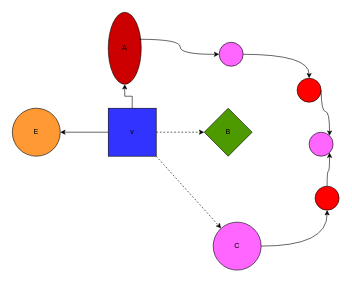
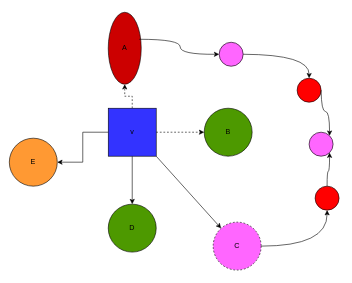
- <mxCell id="2" value="" style="edgeStyle=orthogonalEdgeStyle;rounded=0;orthogonalLoop=1;jettySize=auto;html=1;" edge="1" parent="1" source="6" target="7"><mxGeometry relative="1" as="geometry" /></mxCell>
+ <mxCell id="2" value="" style="edgeStyle=orthogonalEdgeStyle;rounded=0;orthogonalLoop=1;jettySize=auto;html=1;dashed=1;" edge="1" parent="1" source="6" target="7"><mxGeometry relative="1" as="geometry" /></mxCell>
- <mxCell id="10" value="E" style="ellipse;whiteSpace=wrap;html=1;aspect=fixed;fillColor=#FF9933;" vertex="1" parent="1"><mxGeometry x="20" y="180" width="80" height="80" as="geometry" /></mxCell>
+ <mxCell id="10" value="E" style="ellipse;whiteSpace=wrap;html=1;aspect=fixed;fillColor=#FF9933;" vertex="1" parent="1"><mxGeometry x="15" y="230" width="80" height="80" as="geometry" /></mxCell>
- <mxCell id="8" value="B" style="rhombus;whiteSpace=wrap;html=1;aspect=fixed;gradientColor=none;fillStyle=auto;fillColor=#4D9900;" vertex="1" parent="1"><mxGeometry x="340" y="180" width="80" height="80" as="geometry" /></mxCell>
+ <mxCell id="8" value="B" style="ellipse;whiteSpace=wrap;html=1;aspect=fixed;gradientColor=none;fillStyle=auto;fillColor=#4D9900;" vertex="1" parent="1"><mxGeometry x="340" y="180" width="80" height="80" as="geometry" /></mxCell>
- <mxCell id="11" value="" style="rounded=0;orthogonalLoop=1;jettySize=auto;html=1;exitX=1;exitY=1;exitDx=0;exitDy=0;dashed=1;" edge="1" target="12" parent="1" source="6"><mxGeometry relative="1" as="geometry"><mxPoint x="285" y="310" as="sourcePoint" /></mxGeometry></mxCell>
+ <mxCell id="11" value="" style="rounded=0;orthogonalLoop=1;jettySize=auto;html=1;exitX=1;exitY=1;exitDx=0;exitDy=0;" edge="1" target="12" parent="1" source="6"><mxGeometry relative="1" as="geometry"><mxPoint x="285" y="310" as="sourcePoint" /></mxGeometry></mxCell>
+ <mxCell id="4" value="" style="edgeStyle=orthogonalEdgeStyle;rounded=0;orthogonalLoop=1;jettySize=auto;html=1;" edge="1" parent="1" source="6" target="9"><mxGeometry relative="1" as="geometry" /></mxCell>
+ <mxCell id="9" value="D" style="ellipse;whiteSpace=wrap;html=1;aspect=fixed;fillColor=#4D9900;" vertex="1" parent="1"><mxGeometry x="180" y="340" width="80" height="80" as="geometry" /></mxCell>
- <mxCell id="12" value="C" style="ellipse;whiteSpace=wrap;html=1;aspect=fixed;gradientColor=none;fillStyle=auto;fillColor=#FF66FF;" vertex="1" parent="1"><mxGeometry x="355" y="370" width="80" height="80" as="geometry" /></mxCell>
+ <mxCell id="12" value="C" style="ellipse;whiteSpace=wrap;html=1;aspect=fixed;gradientColor=none;fillStyle=auto;fillColor=#FF66FF;dashed=1;" vertex="1" parent="1"><mxGeometry x="355" y="370" width="80" height="80" as="geometry" /></mxCell>
